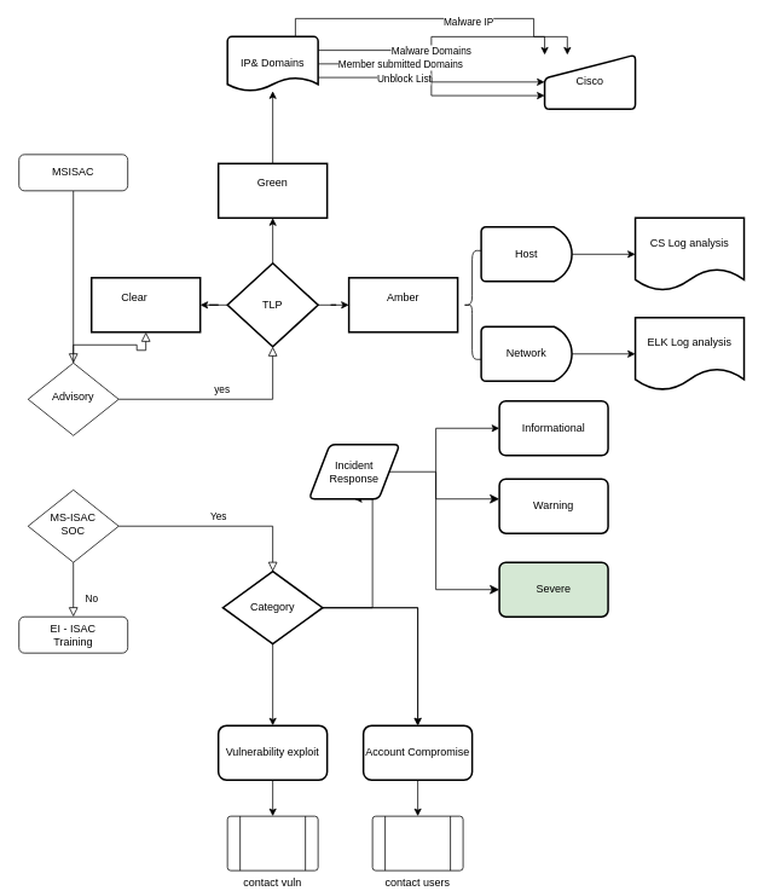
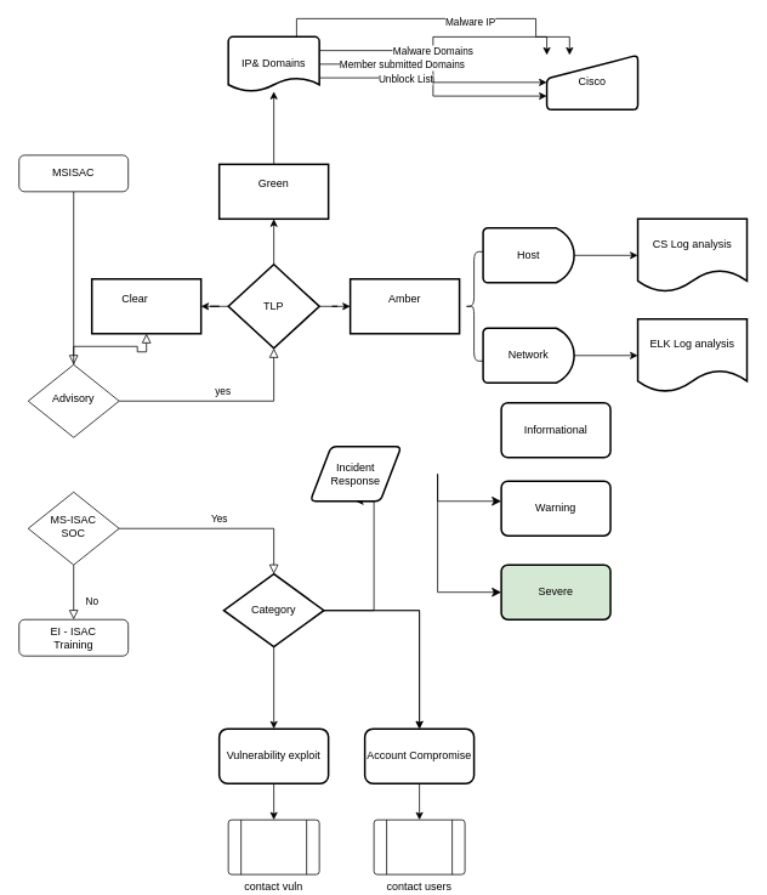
- <mxCell id="28" value="" style="edgeStyle=orthogonalEdgeStyle;rounded=0;orthogonalLoop=1;jettySize=auto;html=1;" parent="1" source="29" target="30" edge="1"><mxGeometry relative="1" as="geometry"><Array as="points"><mxPoint x="480" y="520" /><mxPoint x="480" y="472" /></Array></mxGeometry></mxCell>
